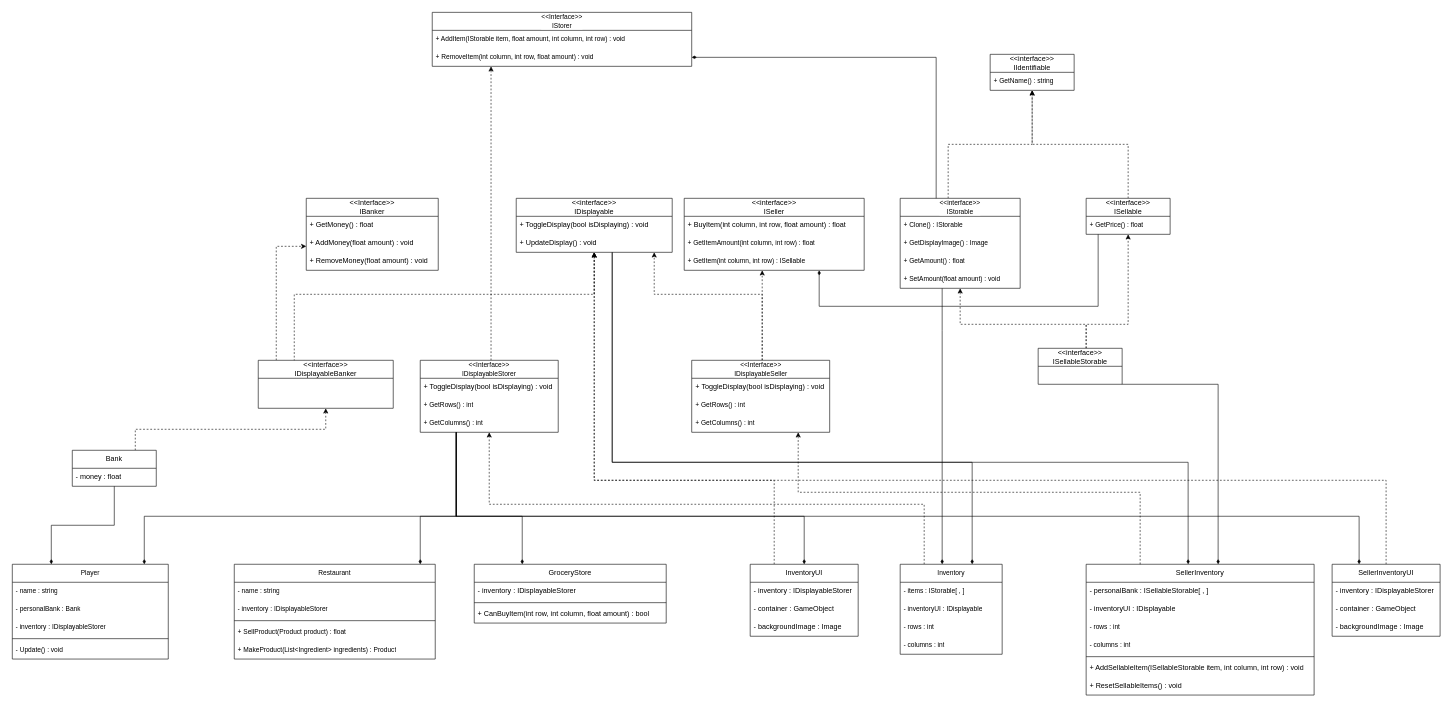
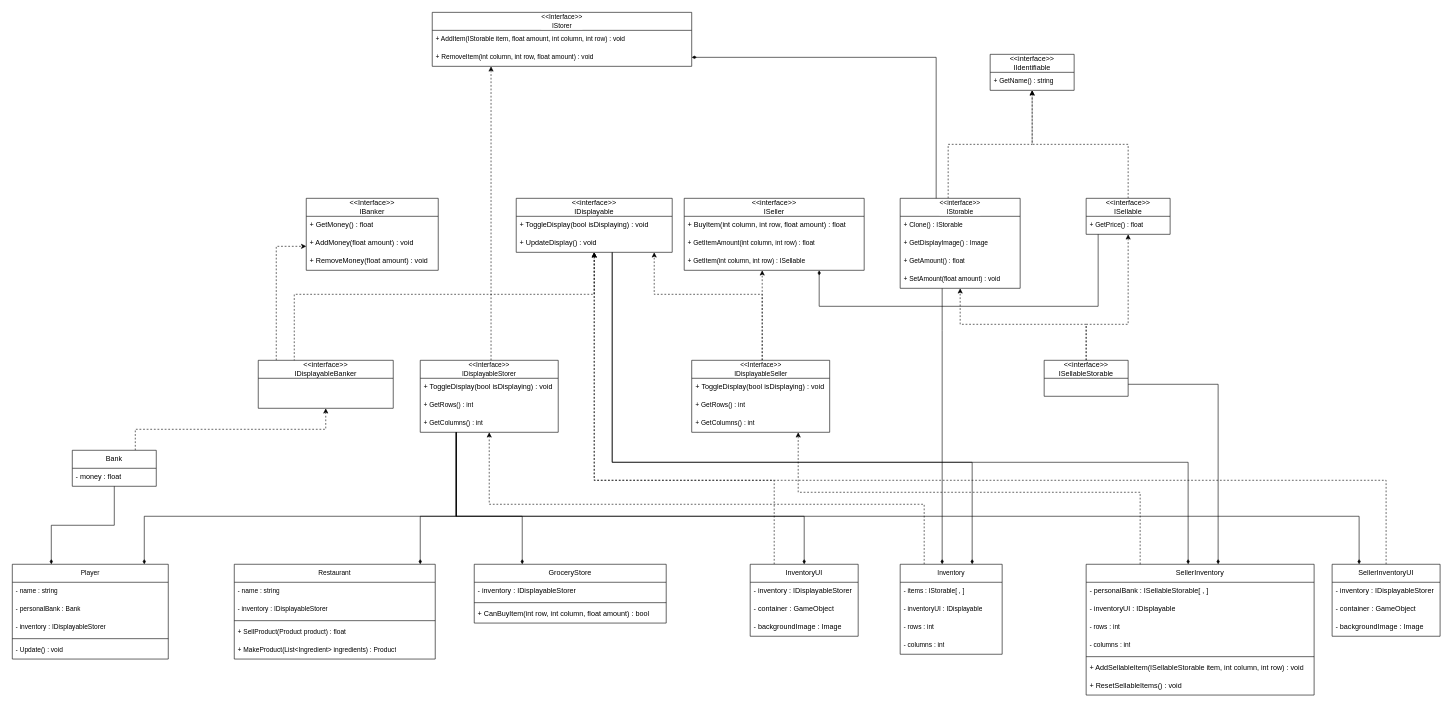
- <mxCell id="79" value="&amp;lt;&amp;lt;interface&amp;gt;&amp;gt;&lt;div&gt;ISellableStorable&lt;/div&gt;" style="swimlane;fontStyle=0;childLayout=stackLayout;horizontal=1;startSize=30;horizontalStack=0;resizeParent=1;resizeParentMax=0;resizeLast=0;collapsible=1;marginBottom=0;whiteSpace=wrap;html=1;" parent="1" vertex="1"><mxGeometry x="1730" y="580" width="140" height="60" as="geometry" /></mxCell>
+ <mxCell id="79" value="&amp;lt;&amp;lt;interface&amp;gt;&amp;gt;&lt;div&gt;ISellableStorable&lt;/div&gt;" style="swimlane;fontStyle=0;childLayout=stackLayout;horizontal=1;startSize=30;horizontalStack=0;resizeParent=1;resizeParentMax=0;resizeLast=0;collapsible=1;marginBottom=0;whiteSpace=wrap;html=1;" parent="1" vertex="1"><mxGeometry x="1740" y="600" width="140" height="60" as="geometry" /></mxCell>
